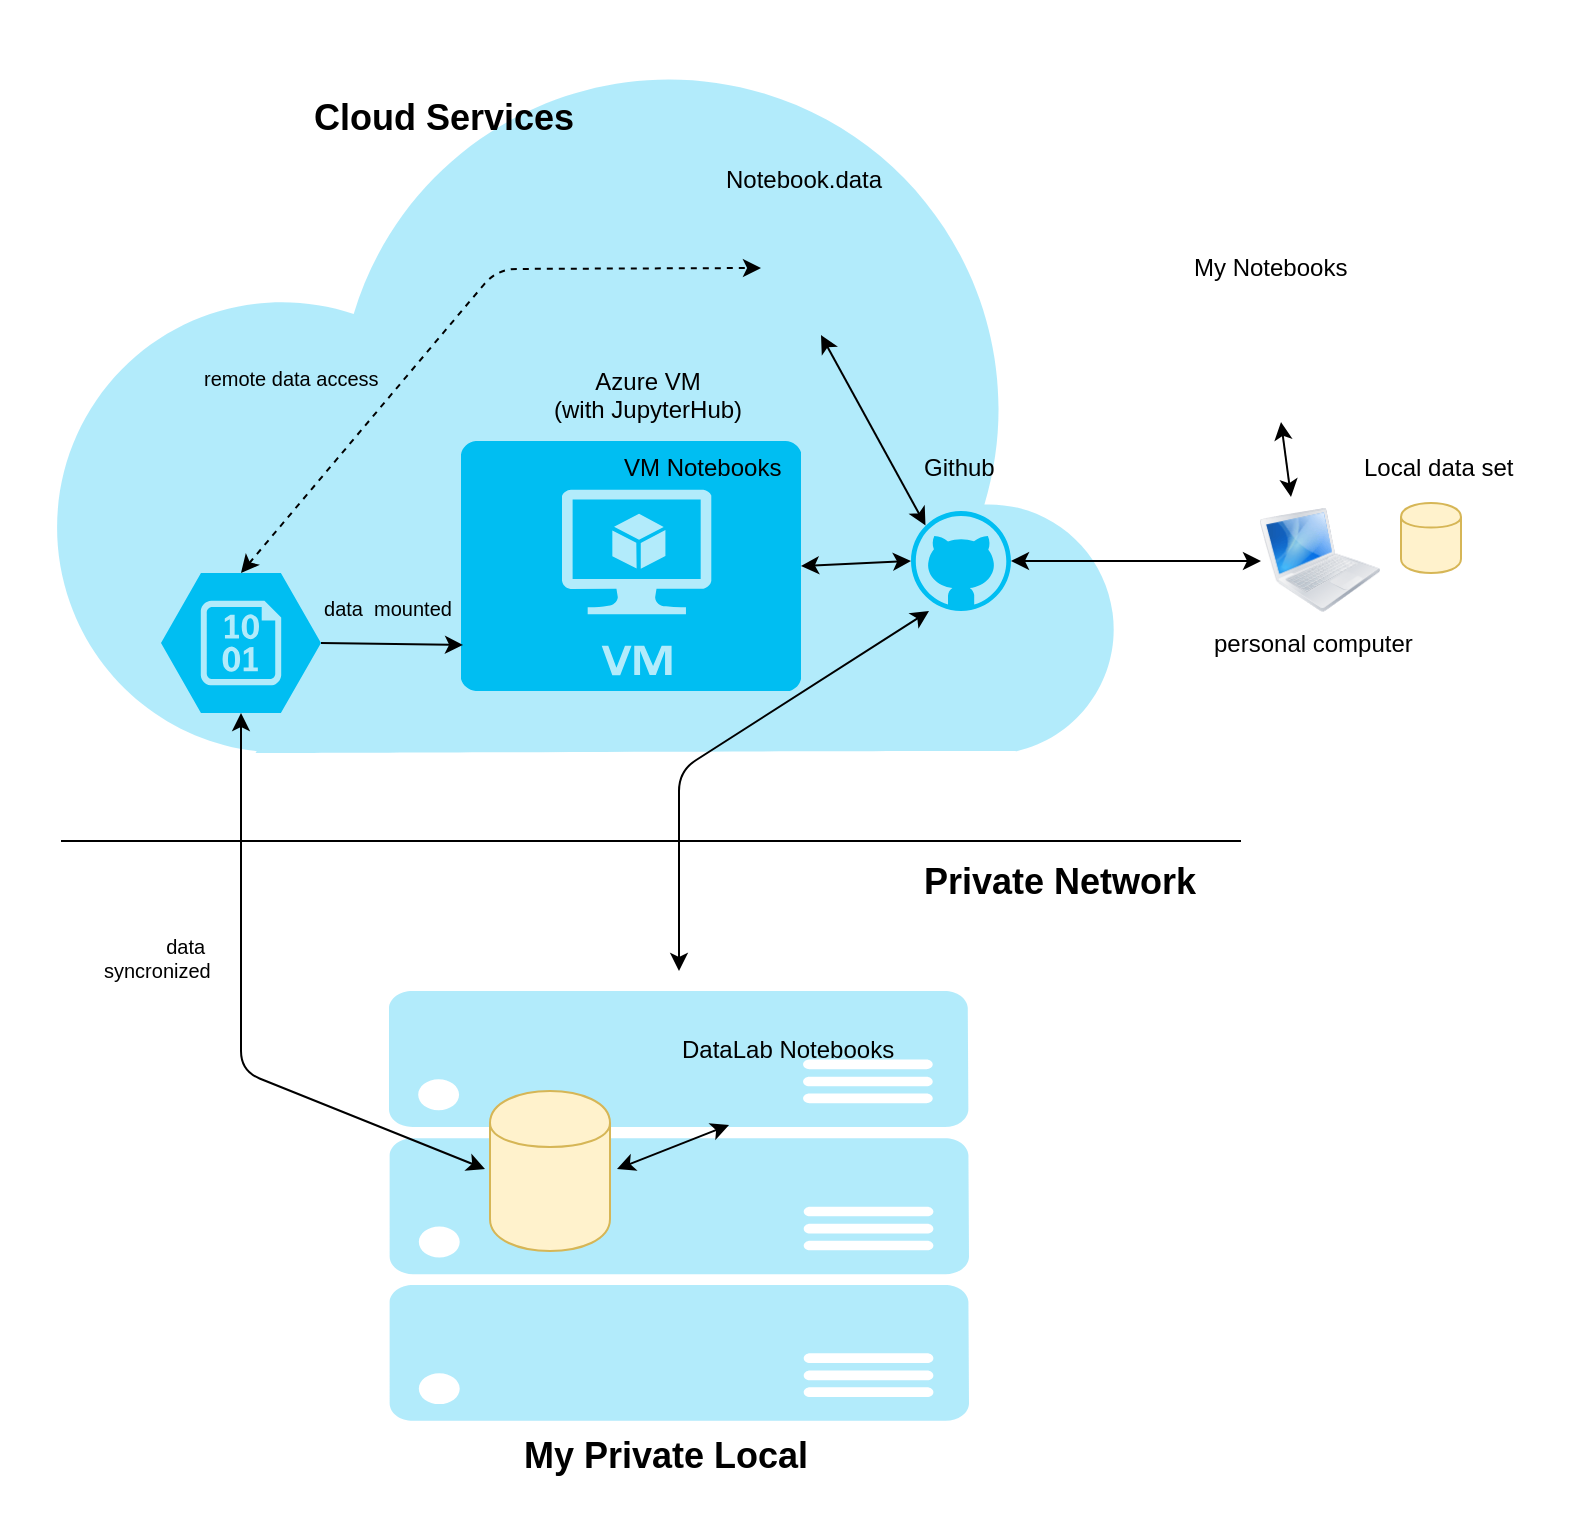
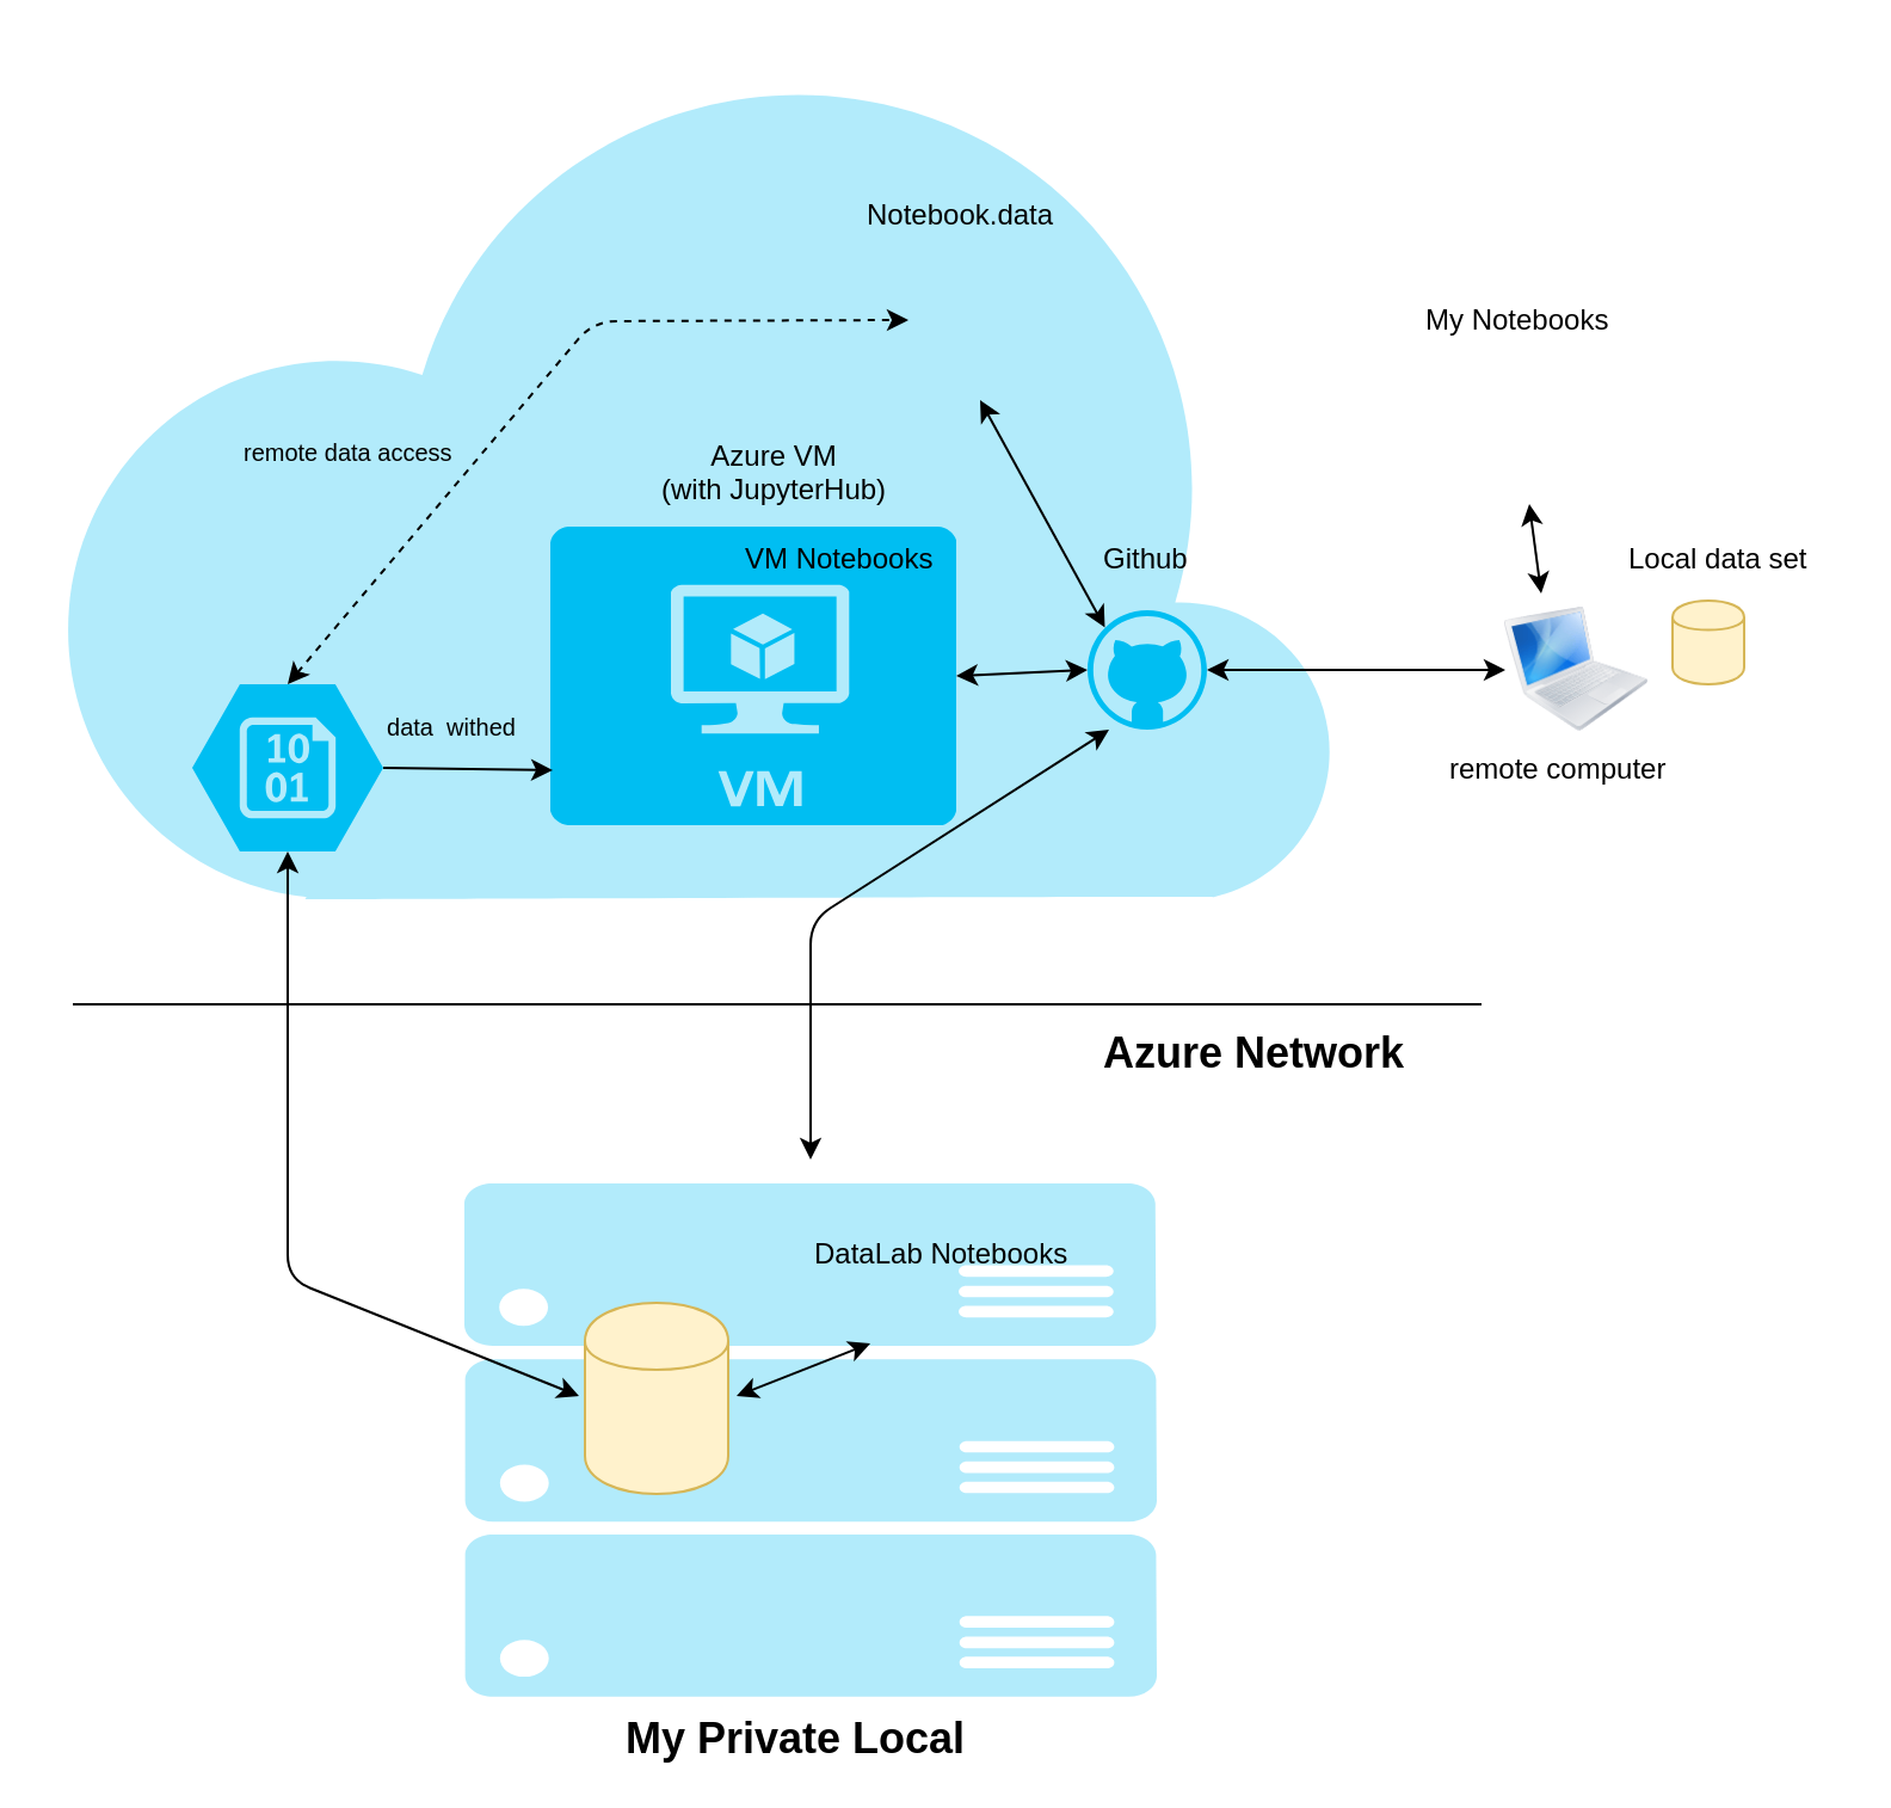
- <mxCell id="21" value="&lt;b&gt;&lt;font style=&quot;font-size: 18px&quot;&gt;Cloud Services&lt;/font&gt;&lt;/b&gt;" style="text;html=1;resizable=0;points=[];autosize=1;align=left;verticalAlign=top;spacingTop=-4;" vertex="1" parent="1"><mxGeometry x="155" y="46" width="150" height="20" as="geometry" /></mxCell>
- <mxCell id="35" value="&lt;div style=&quot;text-align: right ; font-size: 10px&quot;&gt;&lt;font style=&quot;font-size: 10px&quot;&gt;d&lt;/font&gt;&lt;font&gt;ata&amp;nbsp; mount&lt;/font&gt;&lt;span&gt;ed&lt;/span&gt;&lt;/div&gt;" style="text;html=1;resizable=0;points=[];autosize=1;align=left;verticalAlign=top;spacingTop=-4;" vertex="1" parent="1"><mxGeometry x="160" y="296" width="80" height="20" as="geometry" /></mxCell>
+ <mxCell id="35" value="&lt;div style=&quot;text-align: right ; font-size: 10px&quot;&gt;&lt;font style=&quot;font-size: 10px&quot;&gt;d&lt;/font&gt;&lt;font&gt;ata&amp;nbsp; with&lt;/font&gt;&lt;span&gt;ed&lt;/span&gt;&lt;/div&gt;" style="text;html=1;resizable=0;points=[];autosize=1;align=left;verticalAlign=top;spacingTop=-4;" vertex="1" parent="1"><mxGeometry x="160" y="296" width="80" height="20" as="geometry" /></mxCell>
- <mxCell id="22" value="personal computer" style="text;html=1;resizable=0;points=[];autosize=1;align=left;verticalAlign=top;spacingTop=-4;" vertex="1" parent="1"><mxGeometry x="605" y="312" width="110" height="20" as="geometry" /></mxCell>
+ <mxCell id="22" value="remote computer" style="text;html=1;resizable=0;points=[];autosize=1;align=left;verticalAlign=top;spacingTop=-4;" vertex="1" parent="1"><mxGeometry x="605" y="312" width="110" height="20" as="geometry" /></mxCell>
- <mxCell id="20" value="&lt;b&gt;&lt;font style=&quot;font-size: 18px&quot;&gt;Private Network&lt;/font&gt;&lt;/b&gt;" style="text;html=1;resizable=0;points=[];autosize=1;align=left;verticalAlign=top;spacingTop=-4;" vertex="1" parent="1"><mxGeometry x="460" y="428" width="150" height="20" as="geometry" /></mxCell>
+ <mxCell id="20" value="&lt;b&gt;&lt;font style=&quot;font-size: 18px&quot;&gt;Azure Network&lt;/font&gt;&lt;/b&gt;" style="text;html=1;resizable=0;points=[];autosize=1;align=left;verticalAlign=top;spacingTop=-4;" vertex="1" parent="1"><mxGeometry x="460" y="428" width="150" height="20" as="geometry" /></mxCell>
- <mxCell id="34" value="&lt;div style=&quot;text-align: right ; font-size: 10px&quot;&gt;&lt;font style=&quot;font-size: 10px&quot;&gt;data&amp;nbsp;&lt;/font&gt;&lt;/div&gt;&lt;div style=&quot;text-align: right ; font-size: 10px&quot;&gt;&lt;font style=&quot;font-size: 10px&quot;&gt;syncronized&lt;/font&gt;&lt;/div&gt;" style="text;html=1;resizable=0;points=[];autosize=1;align=left;verticalAlign=top;spacingTop=-4;" vertex="1" parent="1"><mxGeometry x="50" y="465" width="70" height="30" as="geometry" /></mxCell>
